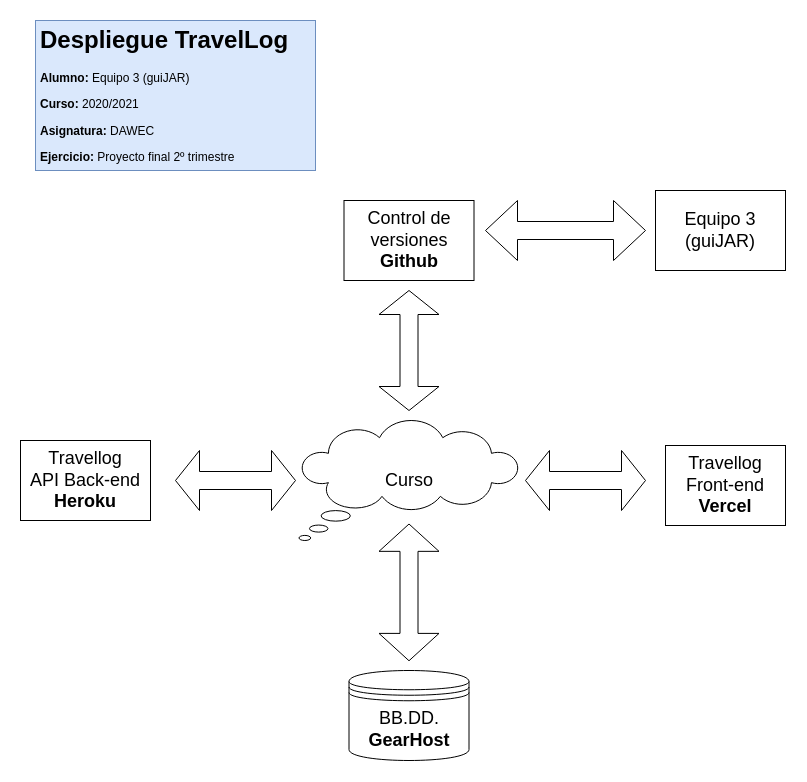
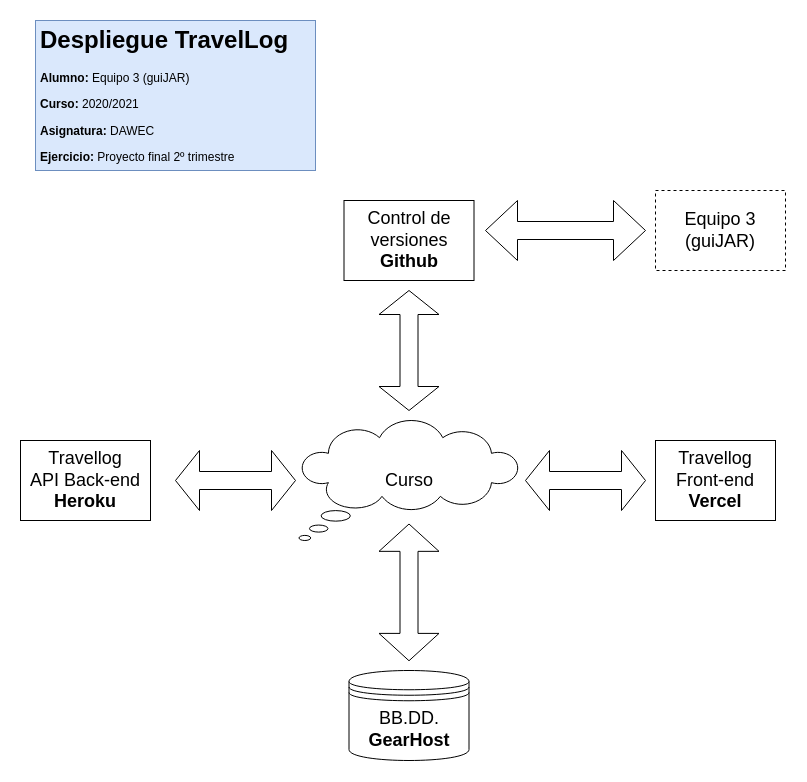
- <mxCell id="13" value="&lt;font style=&quot;font-size: 18px&quot;&gt;Equipo 3 (guiJAR)&lt;br&gt;&lt;/font&gt;" style="whiteSpace=wrap;html=1;align=center;treeFolding=1;treeMoving=1;newEdgeStyle={&quot;edgeStyle&quot;:&quot;elbowEdgeStyle&quot;,&quot;startArrow&quot;:&quot;none&quot;,&quot;endArrow&quot;:&quot;none&quot;};" parent="1" vertex="1"><mxGeometry x="655" y="190" width="130" height="80" as="geometry" /></mxCell>
+ <mxCell id="13" value="&lt;font style=&quot;font-size: 18px&quot;&gt;Equipo 3 (guiJAR)&lt;br&gt;&lt;/font&gt;" style="whiteSpace=wrap;html=1;align=center;treeFolding=1;treeMoving=1;newEdgeStyle={&quot;edgeStyle&quot;:&quot;elbowEdgeStyle&quot;,&quot;startArrow&quot;:&quot;none&quot;,&quot;endArrow&quot;:&quot;none&quot;};dashed=1;" parent="1" vertex="1"><mxGeometry x="655" y="190" width="130" height="80" as="geometry" /></mxCell>
- <mxCell id="9" value="&lt;font style=&quot;font-size: 18px&quot;&gt;Travellog&lt;br&gt;Front-end&lt;br&gt;&lt;b&gt;Vercel&lt;/b&gt;&lt;br&gt;&lt;/font&gt;" style="whiteSpace=wrap;html=1;align=center;treeFolding=1;treeMoving=1;newEdgeStyle={&quot;edgeStyle&quot;:&quot;elbowEdgeStyle&quot;,&quot;startArrow&quot;:&quot;none&quot;,&quot;endArrow&quot;:&quot;none&quot;};" parent="1" vertex="1"><mxGeometry x="665" y="445" width="120" height="80" as="geometry" /></mxCell>
+ <mxCell id="9" value="&lt;font style=&quot;font-size: 18px&quot;&gt;Travellog&lt;br&gt;Front-end&lt;br&gt;&lt;b&gt;Vercel&lt;/b&gt;&lt;br&gt;&lt;/font&gt;" style="whiteSpace=wrap;html=1;align=center;treeFolding=1;treeMoving=1;newEdgeStyle={&quot;edgeStyle&quot;:&quot;elbowEdgeStyle&quot;,&quot;startArrow&quot;:&quot;none&quot;,&quot;endArrow&quot;:&quot;none&quot;};" parent="1" vertex="1"><mxGeometry x="655" y="440" width="120" height="80" as="geometry" /></mxCell>
